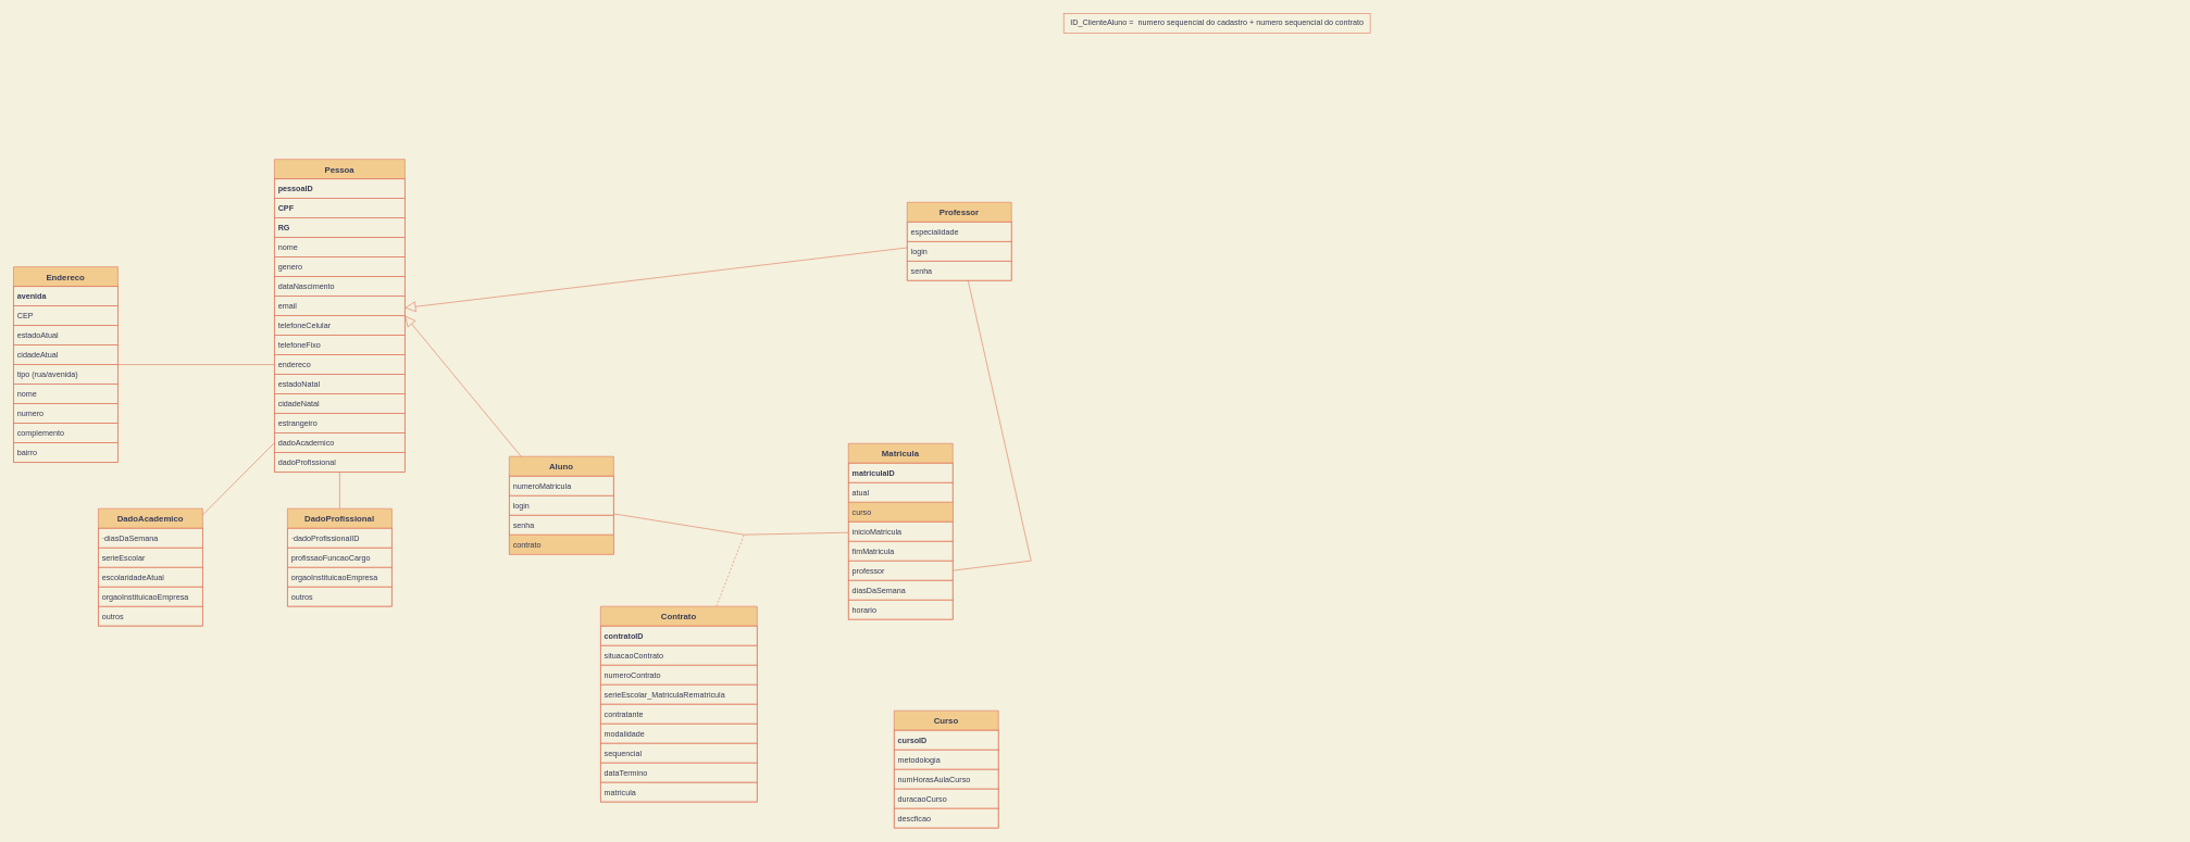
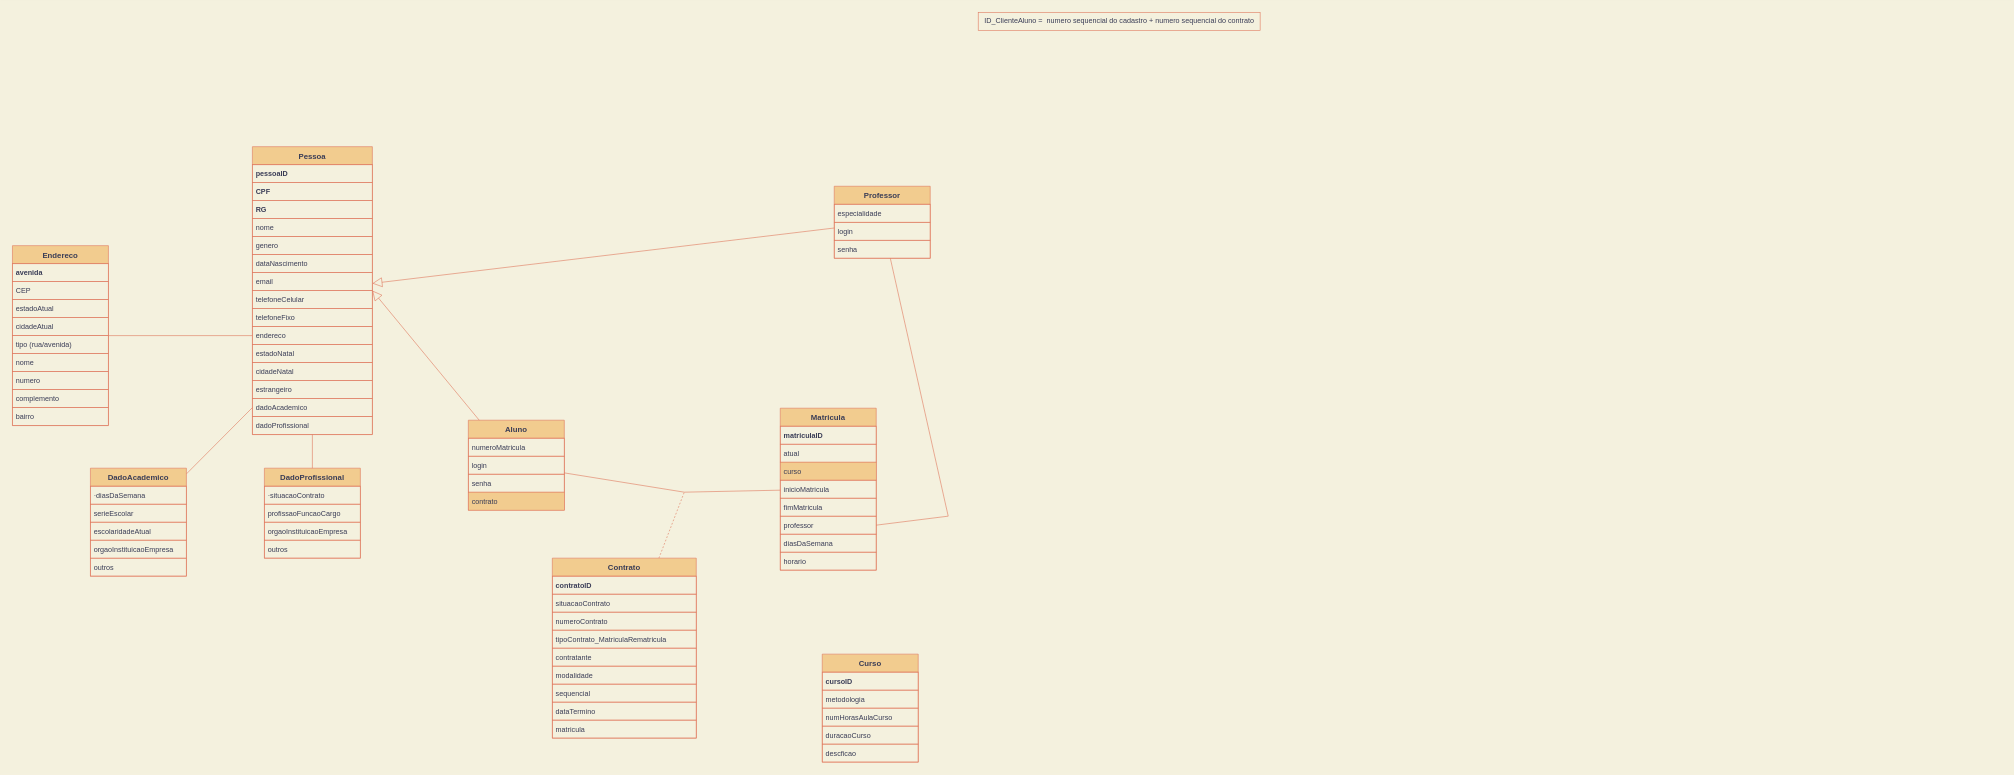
- <mxCell id="41" value="·dadoProfissionalID" style="text;strokeColor=#E07A5F;fillColor=none;align=left;verticalAlign=middle;spacingLeft=4;spacingRight=4;overflow=hidden;points=[[0,0.5],[1,0.5]];portConstraint=eastwest;rotatable=0;fontColor=#393C56;rounded=0;labelBackgroundColor=none;strokeWidth=1;" parent="40" vertex="1"><mxGeometry y="30" width="160" height="30" as="geometry" /></mxCell>
+ <mxCell id="41" value="·situacaoContrato" style="text;strokeColor=#E07A5F;fillColor=none;align=left;verticalAlign=middle;spacingLeft=4;spacingRight=4;overflow=hidden;points=[[0,0.5],[1,0.5]];portConstraint=eastwest;rotatable=0;fontColor=#393C56;rounded=0;labelBackgroundColor=none;strokeWidth=1;" parent="40" vertex="1"><mxGeometry y="30" width="160" height="30" as="geometry" /></mxCell>
- <mxCell id="7" value="serieEscolar_MatriculaRematricula" style="text;strokeColor=#E07A5F;fillColor=none;align=left;verticalAlign=middle;spacingLeft=4;spacingRight=4;overflow=hidden;points=[[0,0.5],[1,0.5]];portConstraint=eastwest;rotatable=0;fontColor=#393C56;rounded=0;labelBackgroundColor=none;strokeWidth=1;" parent="3" vertex="1"><mxGeometry y="120" width="240" height="30" as="geometry" /></mxCell>
+ <mxCell id="7" value="tipoContrato_MatriculaRematricula" style="text;strokeColor=#E07A5F;fillColor=none;align=left;verticalAlign=middle;spacingLeft=4;spacingRight=4;overflow=hidden;points=[[0,0.5],[1,0.5]];portConstraint=eastwest;rotatable=0;fontColor=#393C56;rounded=0;labelBackgroundColor=none;strokeWidth=1;" parent="3" vertex="1"><mxGeometry y="120" width="240" height="30" as="geometry" /></mxCell>
